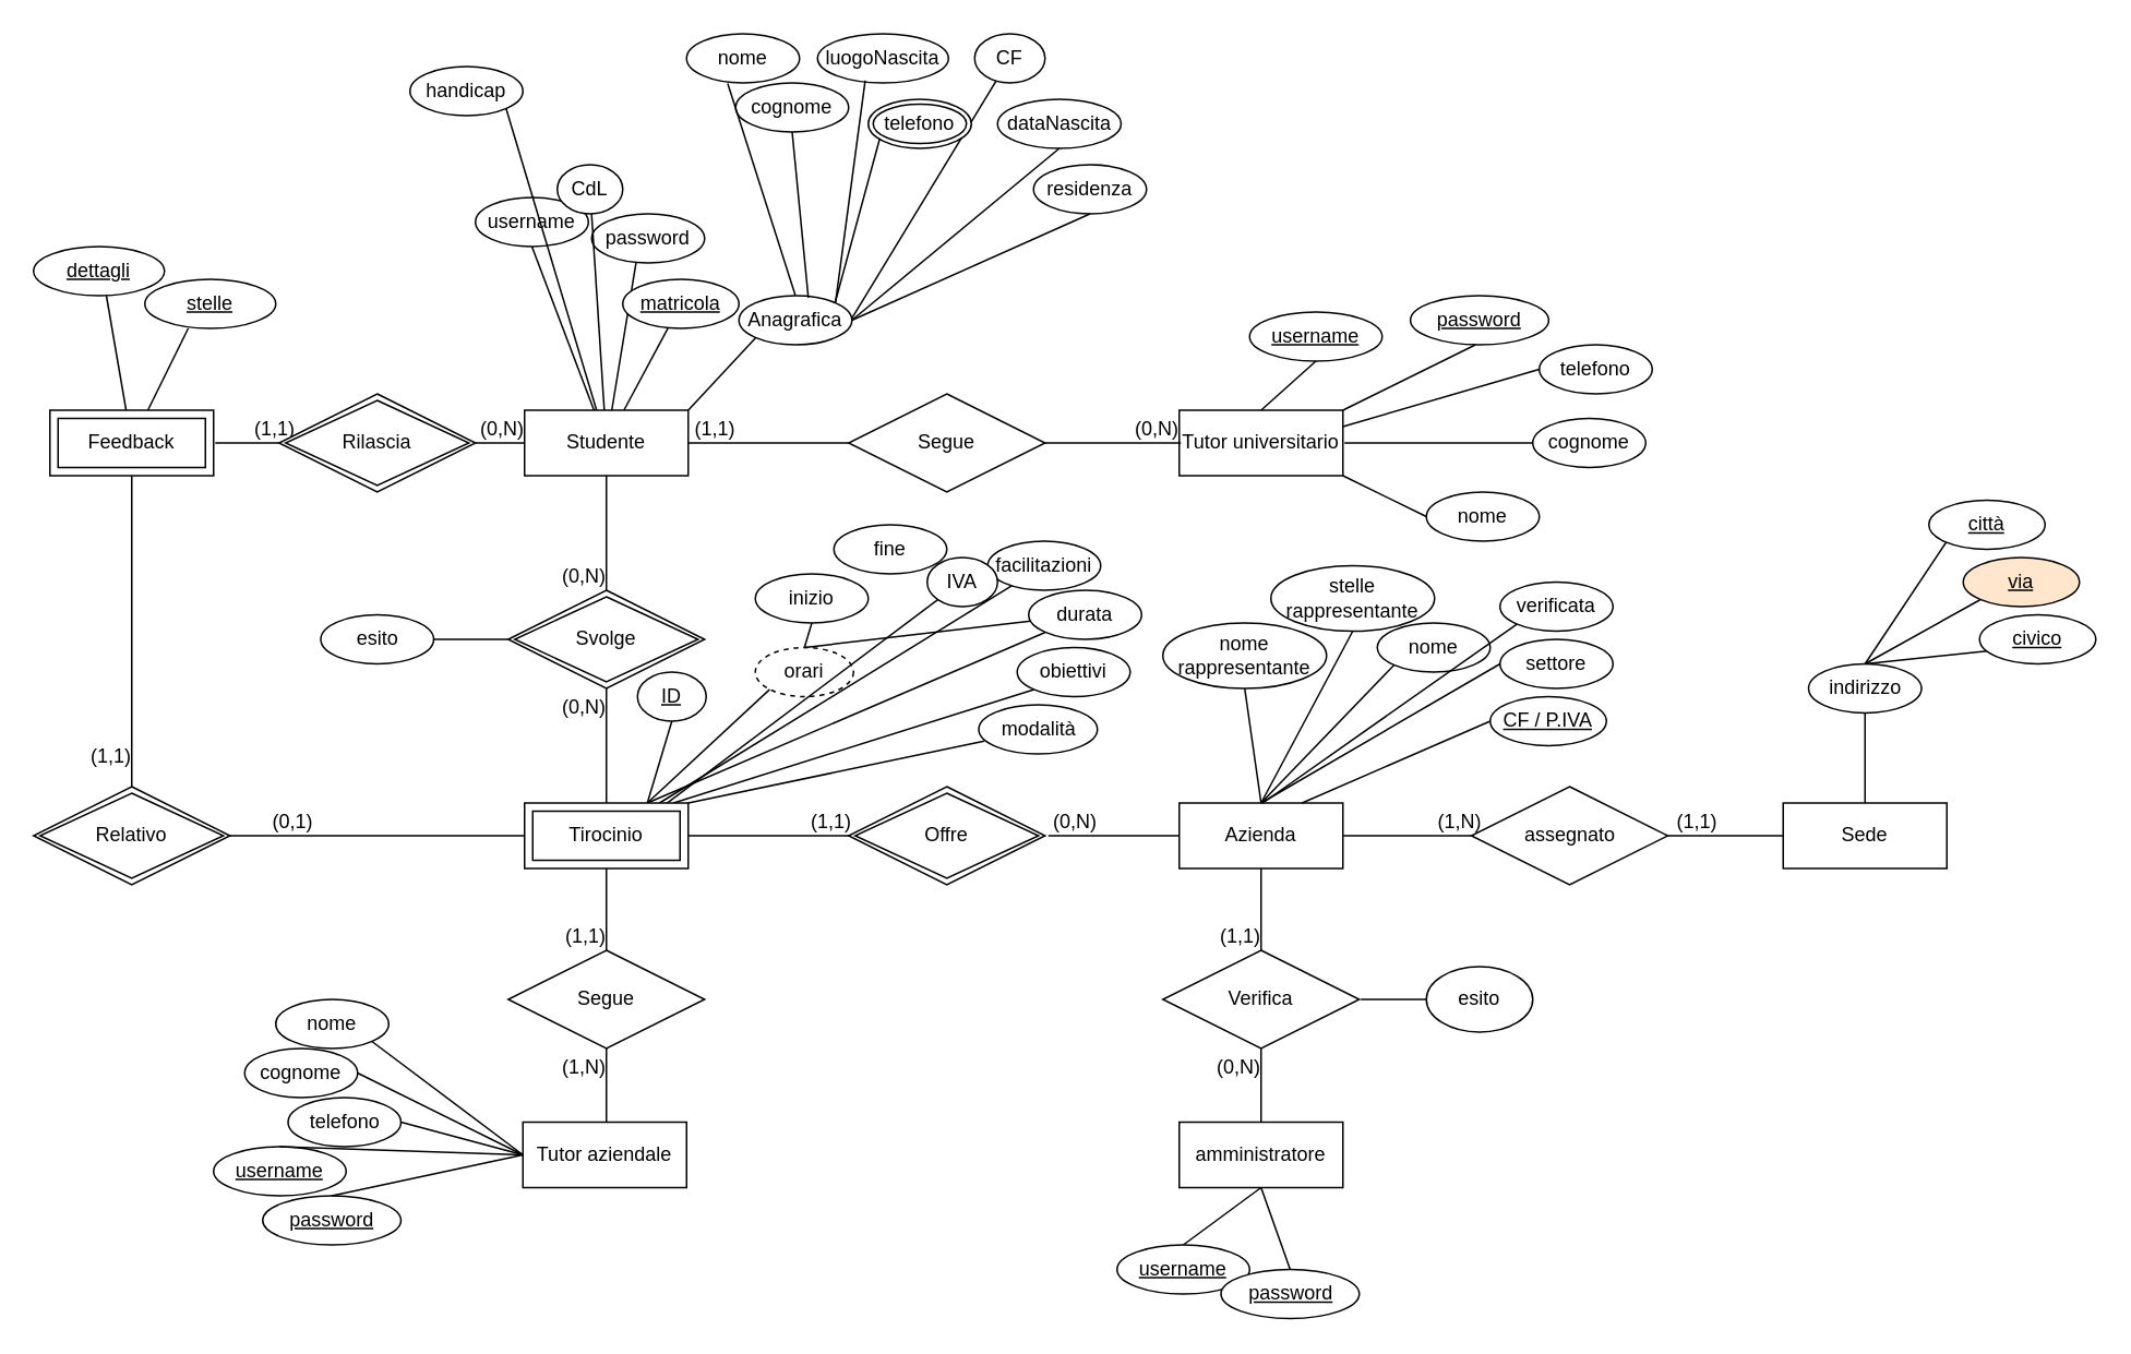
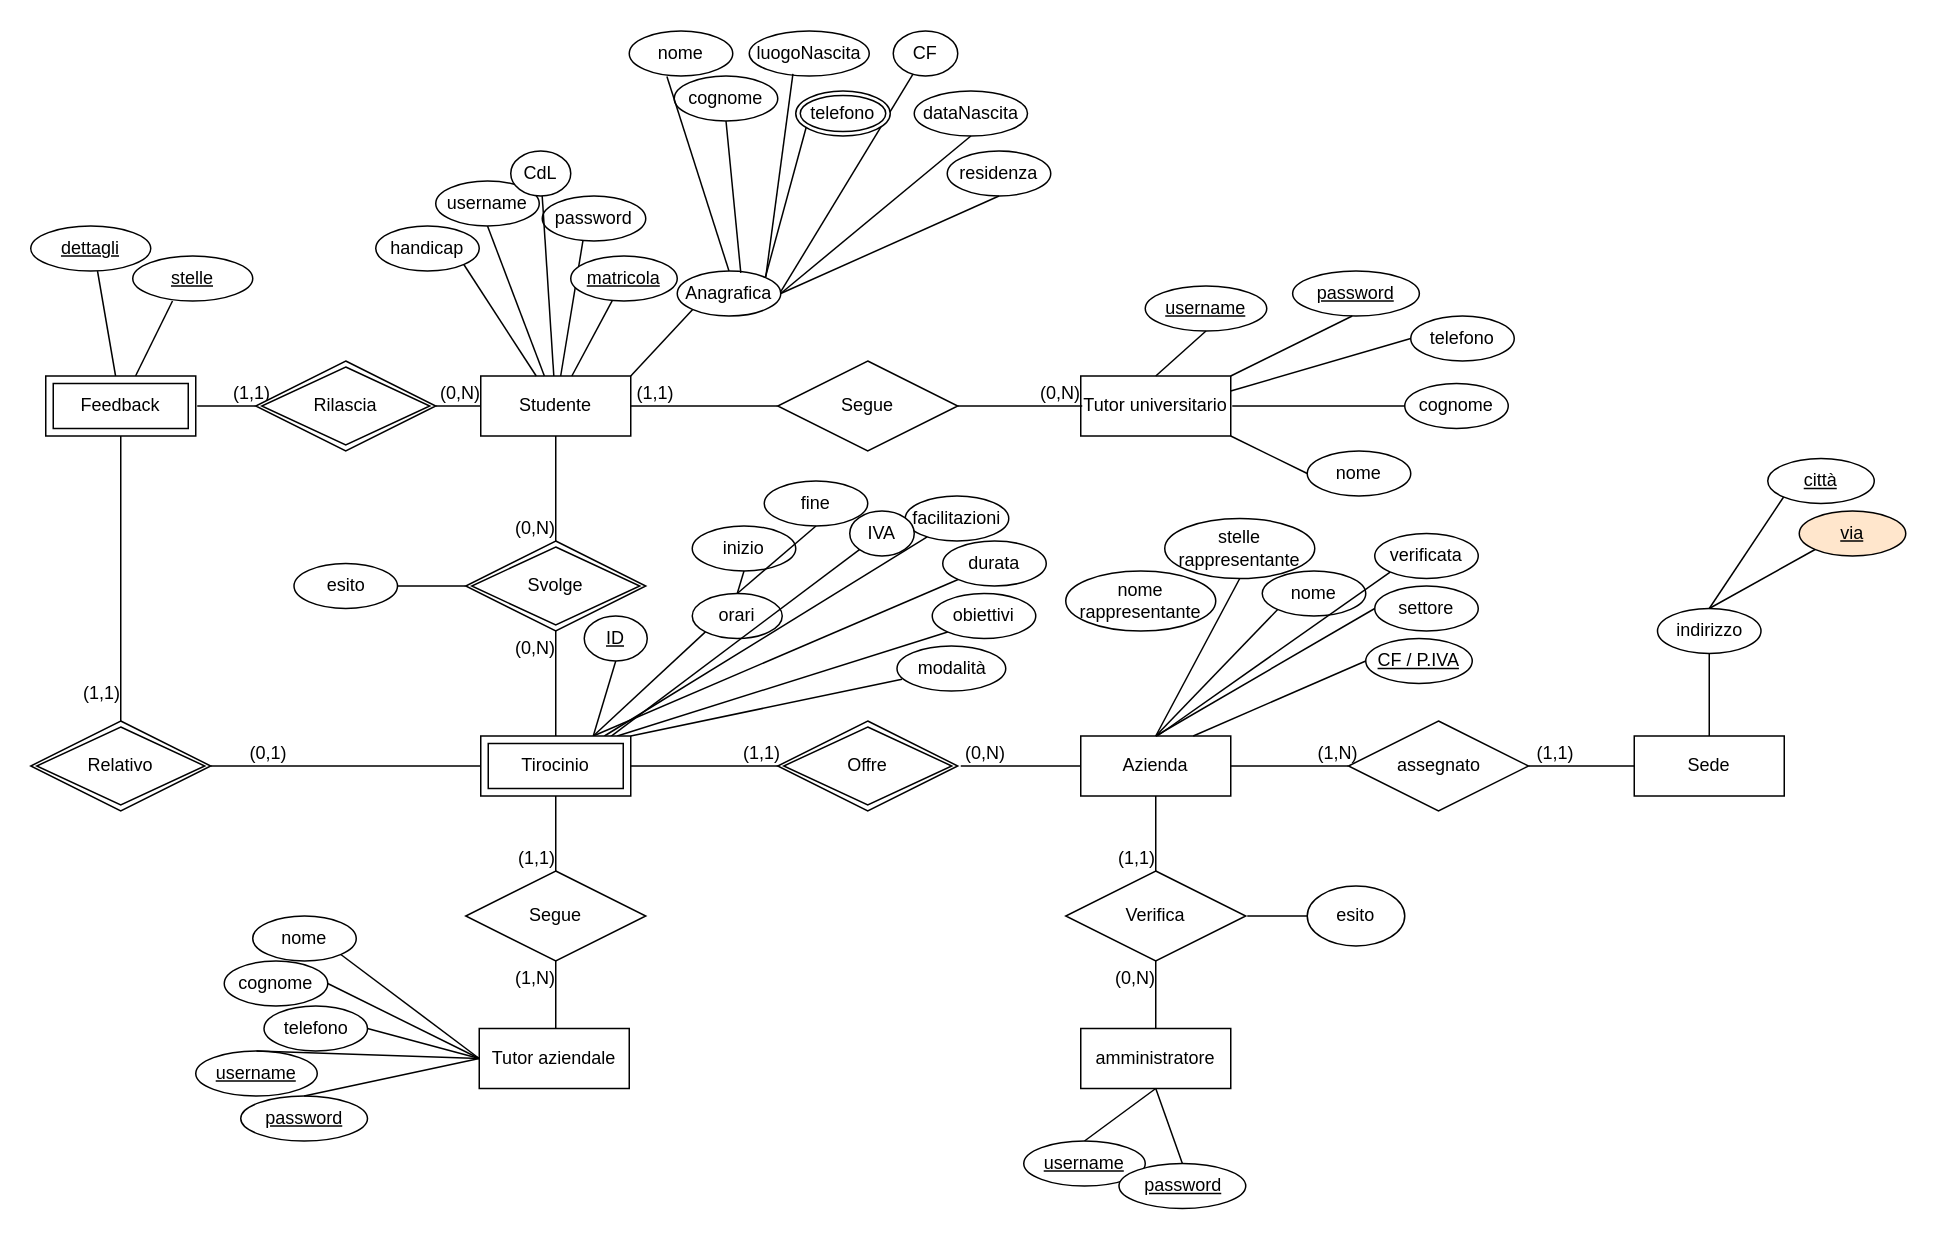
- <mxCell id="54" value="handicap" style="ellipse;whiteSpace=wrap;html=1;align=center;" parent="1" vertex="1"><mxGeometry x="250" y="40" width="69" height="30" as="geometry" /></mxCell>
+ <mxCell id="54" value="handicap" style="ellipse;whiteSpace=wrap;html=1;align=center;" parent="1" vertex="1"><mxGeometry x="250" y="150" width="69" height="30" as="geometry" /></mxCell>
- <mxCell id="94" value="" style="endArrow=none;html=1;exitX=0.5;exitY=0;exitDx=0;exitDy=0;" parent="1" source="90" target="96" edge="1"><mxGeometry width="50" height="50" relative="1" as="geometry"><mxPoint x="551" y="390" as="sourcePoint" /><mxPoint x="571" y="340" as="targetPoint" /></mxGeometry></mxCell>
+ <mxCell id="94" value="" style="endArrow=none;html=1;exitX=0.5;exitY=0;exitDx=0;exitDy=0;entryX=0.5;entryY=1;entryDx=0;entryDy=0;" parent="1" source="90" target="92" edge="1"><mxGeometry width="50" height="50" relative="1" as="geometry"><mxPoint x="551" y="390" as="sourcePoint" /><mxPoint x="571" y="340" as="targetPoint" /></mxGeometry></mxCell>
- <mxCell id="79" value="civico" style="ellipse;whiteSpace=wrap;html=1;align=center;fontStyle=4;" parent="1" vertex="1"><mxGeometry x="1209" y="375" width="71" height="30" as="geometry" /></mxCell>
- <mxCell id="82" value="" style="endArrow=none;html=1;entryX=0.063;entryY=0.739;entryDx=0;entryDy=0;entryPerimeter=0;exitX=0.5;exitY=0;exitDx=0;exitDy=0;" parent="1" source="76" target="79" edge="1"><mxGeometry width="50" height="50" relative="1" as="geometry"><mxPoint x="1199" y="495" as="sourcePoint" /><mxPoint x="1219.576" y="375.682" as="targetPoint" /></mxGeometry></mxCell>
- <mxCell id="90" value="orari" style="ellipse;whiteSpace=wrap;html=1;align=center;dashed=1;" parent="1" vertex="1"><mxGeometry x="461" y="395" width="60" height="30" as="geometry" /></mxCell>
+ <mxCell id="90" value="orari" style="ellipse;whiteSpace=wrap;html=1;align=center;" parent="1" vertex="1"><mxGeometry x="461" y="395" width="60" height="30" as="geometry" /></mxCell>
- <mxCell id="59" value="" style="endArrow=none;html=1;entryX=0.5;entryY=1;entryDx=0;entryDy=0;exitX=0.5;exitY=0;exitDx=0;exitDy=0;" parent="1" source="4" target="64" edge="1"><mxGeometry width="50" height="50" relative="1" as="geometry"><mxPoint x="780" y="400" as="sourcePoint" /><mxPoint x="770" y="430" as="targetPoint" /></mxGeometry></mxCell>
